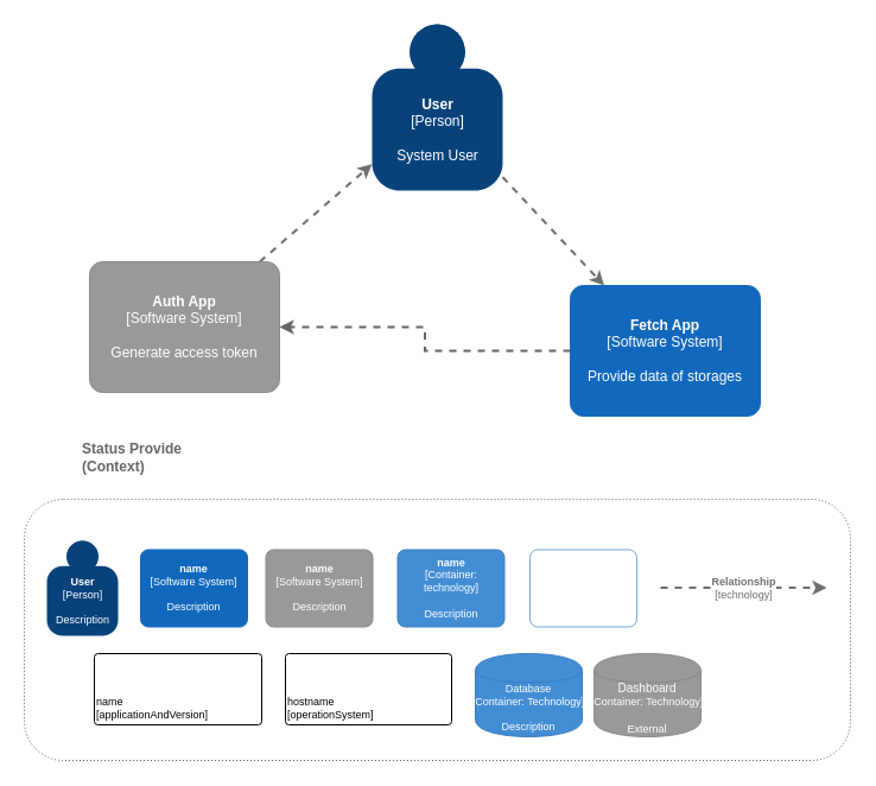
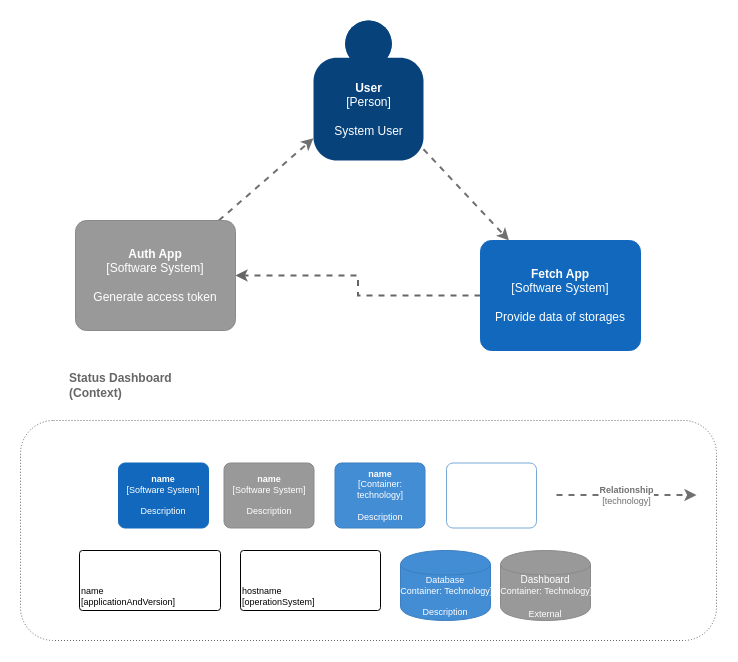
- <mxCell id="4" value="&lt;b&gt;Status Provide&lt;br&gt;(Context)&lt;/b&gt;" style="text;html=1;align=left;verticalAlign=middle;resizable=0;points=[];autosize=1;fontColor=#666666;" parent="1" vertex="1"><mxGeometry x="67" y="370" width="120" height="30" as="geometry" /></mxCell>
+ <mxCell id="4" value="&lt;b&gt;Status Dashboard&lt;br&gt;(Context)&lt;/b&gt;" style="text;html=1;align=left;verticalAlign=middle;resizable=0;points=[];autosize=1;fontColor=#666666;" parent="1" vertex="1"><mxGeometry x="67" y="370" width="120" height="30" as="geometry" /></mxCell>
- <mxCell id="11" value="&lt;b style=&quot;font-size: 9px;&quot;&gt;User&lt;/b&gt;&lt;div style=&quot;font-size: 9px;&quot;&gt;[Person]&lt;/div&gt;&lt;br style=&quot;font-size: 9px;&quot;&gt;&lt;div style=&quot;font-size: 9px;&quot;&gt;Description&lt;/div&gt;" style="html=1;dashed=0;whitespace=wrap;fillColor=#08427b;strokeColor=none;fontColor=#ffffff;shape=mxgraph.c4.person;align=center;metaEdit=1;points=[[0.5,0,0],[1,0.5,0],[1,0.75,0],[0.75,1,0],[0.5,1,0],[0.25,1,0],[0,0.75,0],[0,0.5,0]];metaData={&quot;c4Type&quot;:{&quot;editable&quot;:false}};fontSize=9;" parent="9" vertex="1"><mxGeometry x="19" y="35" width="60" height="80" as="geometry" /></mxCell>
